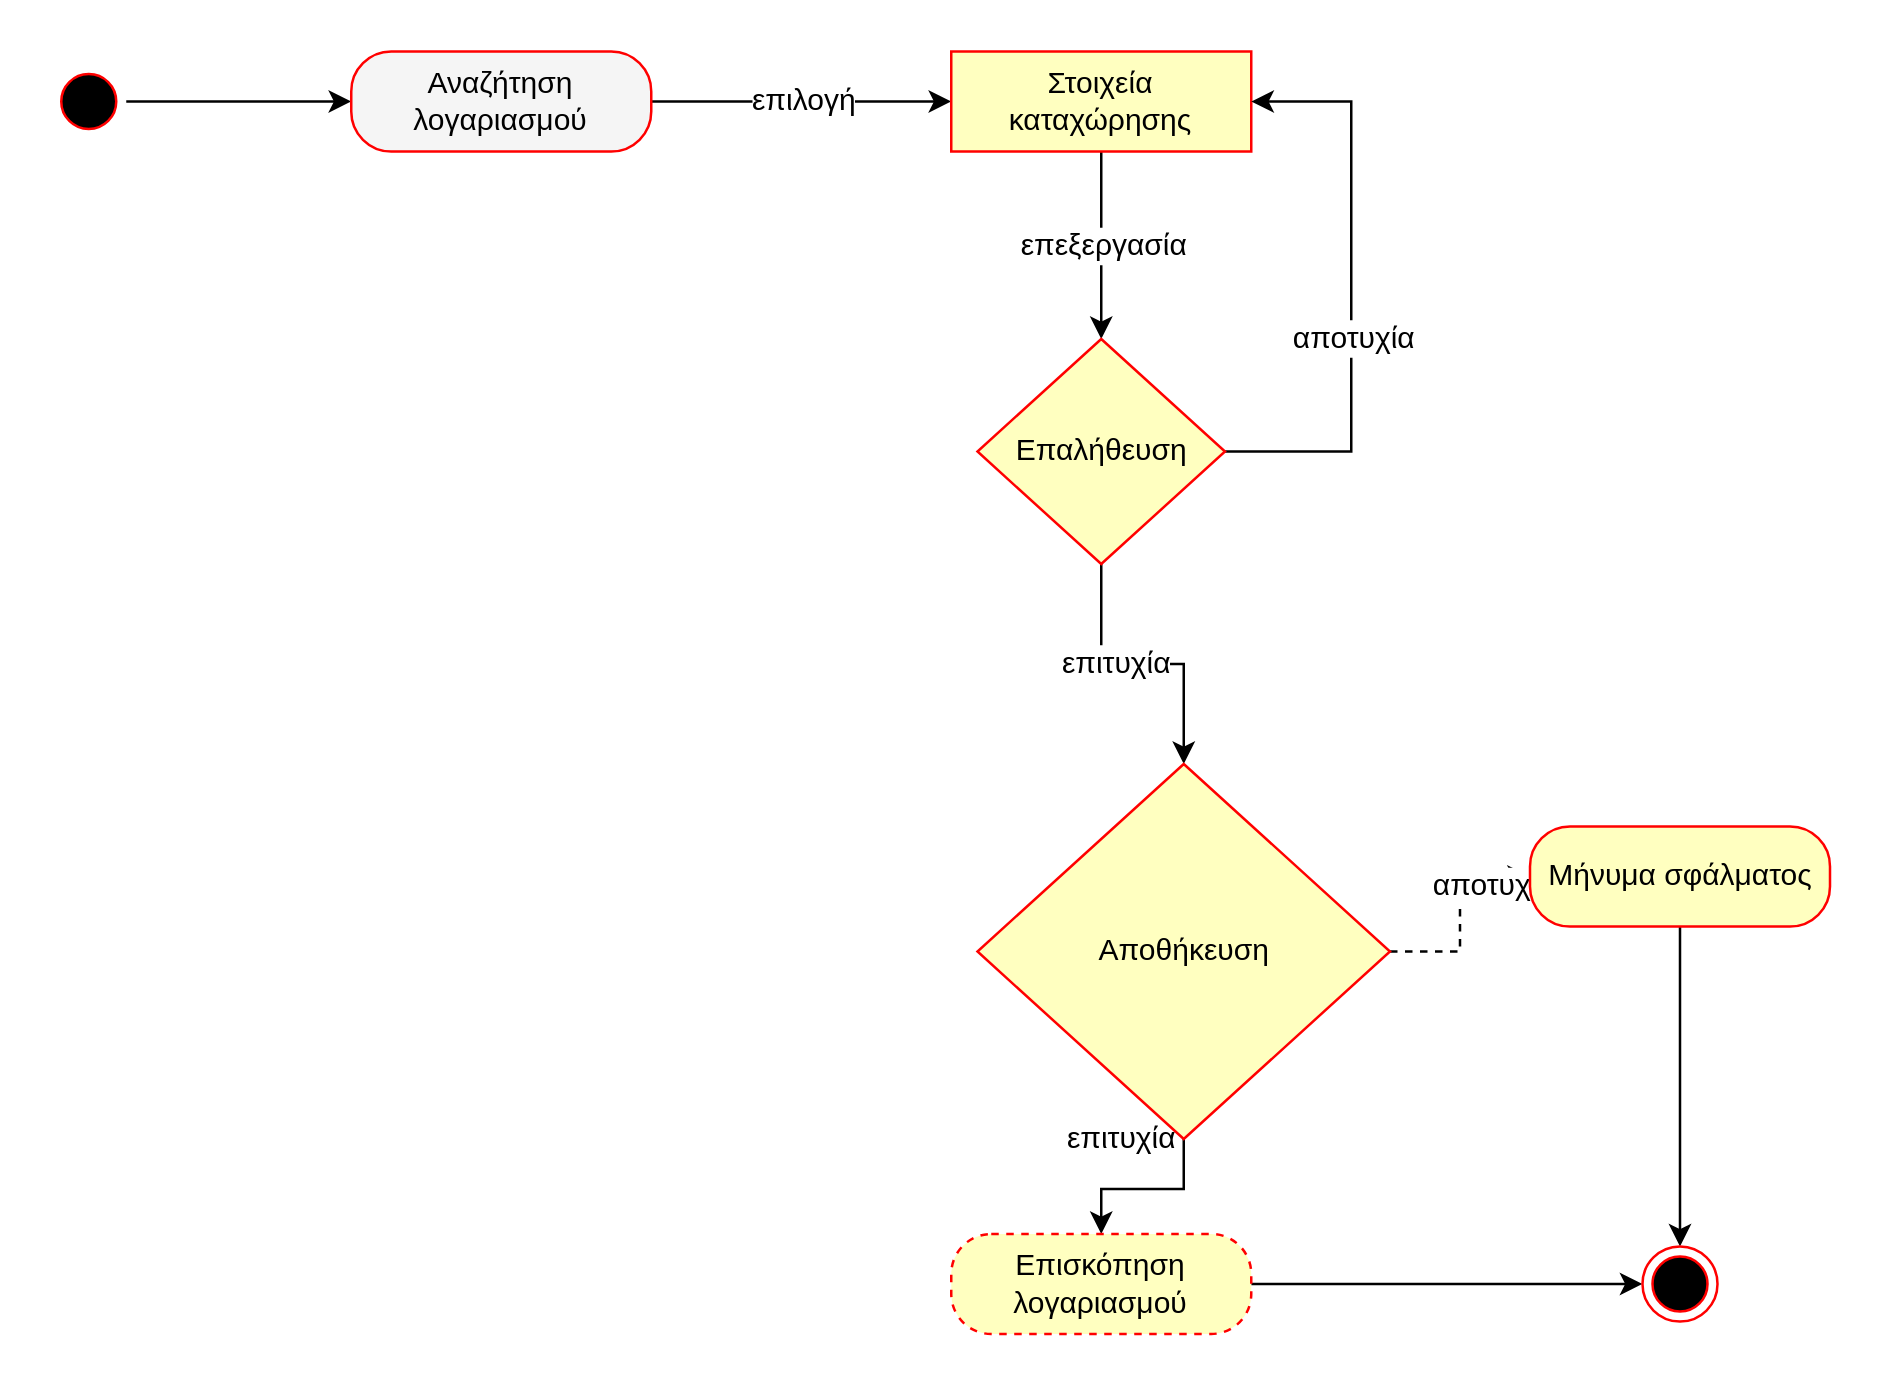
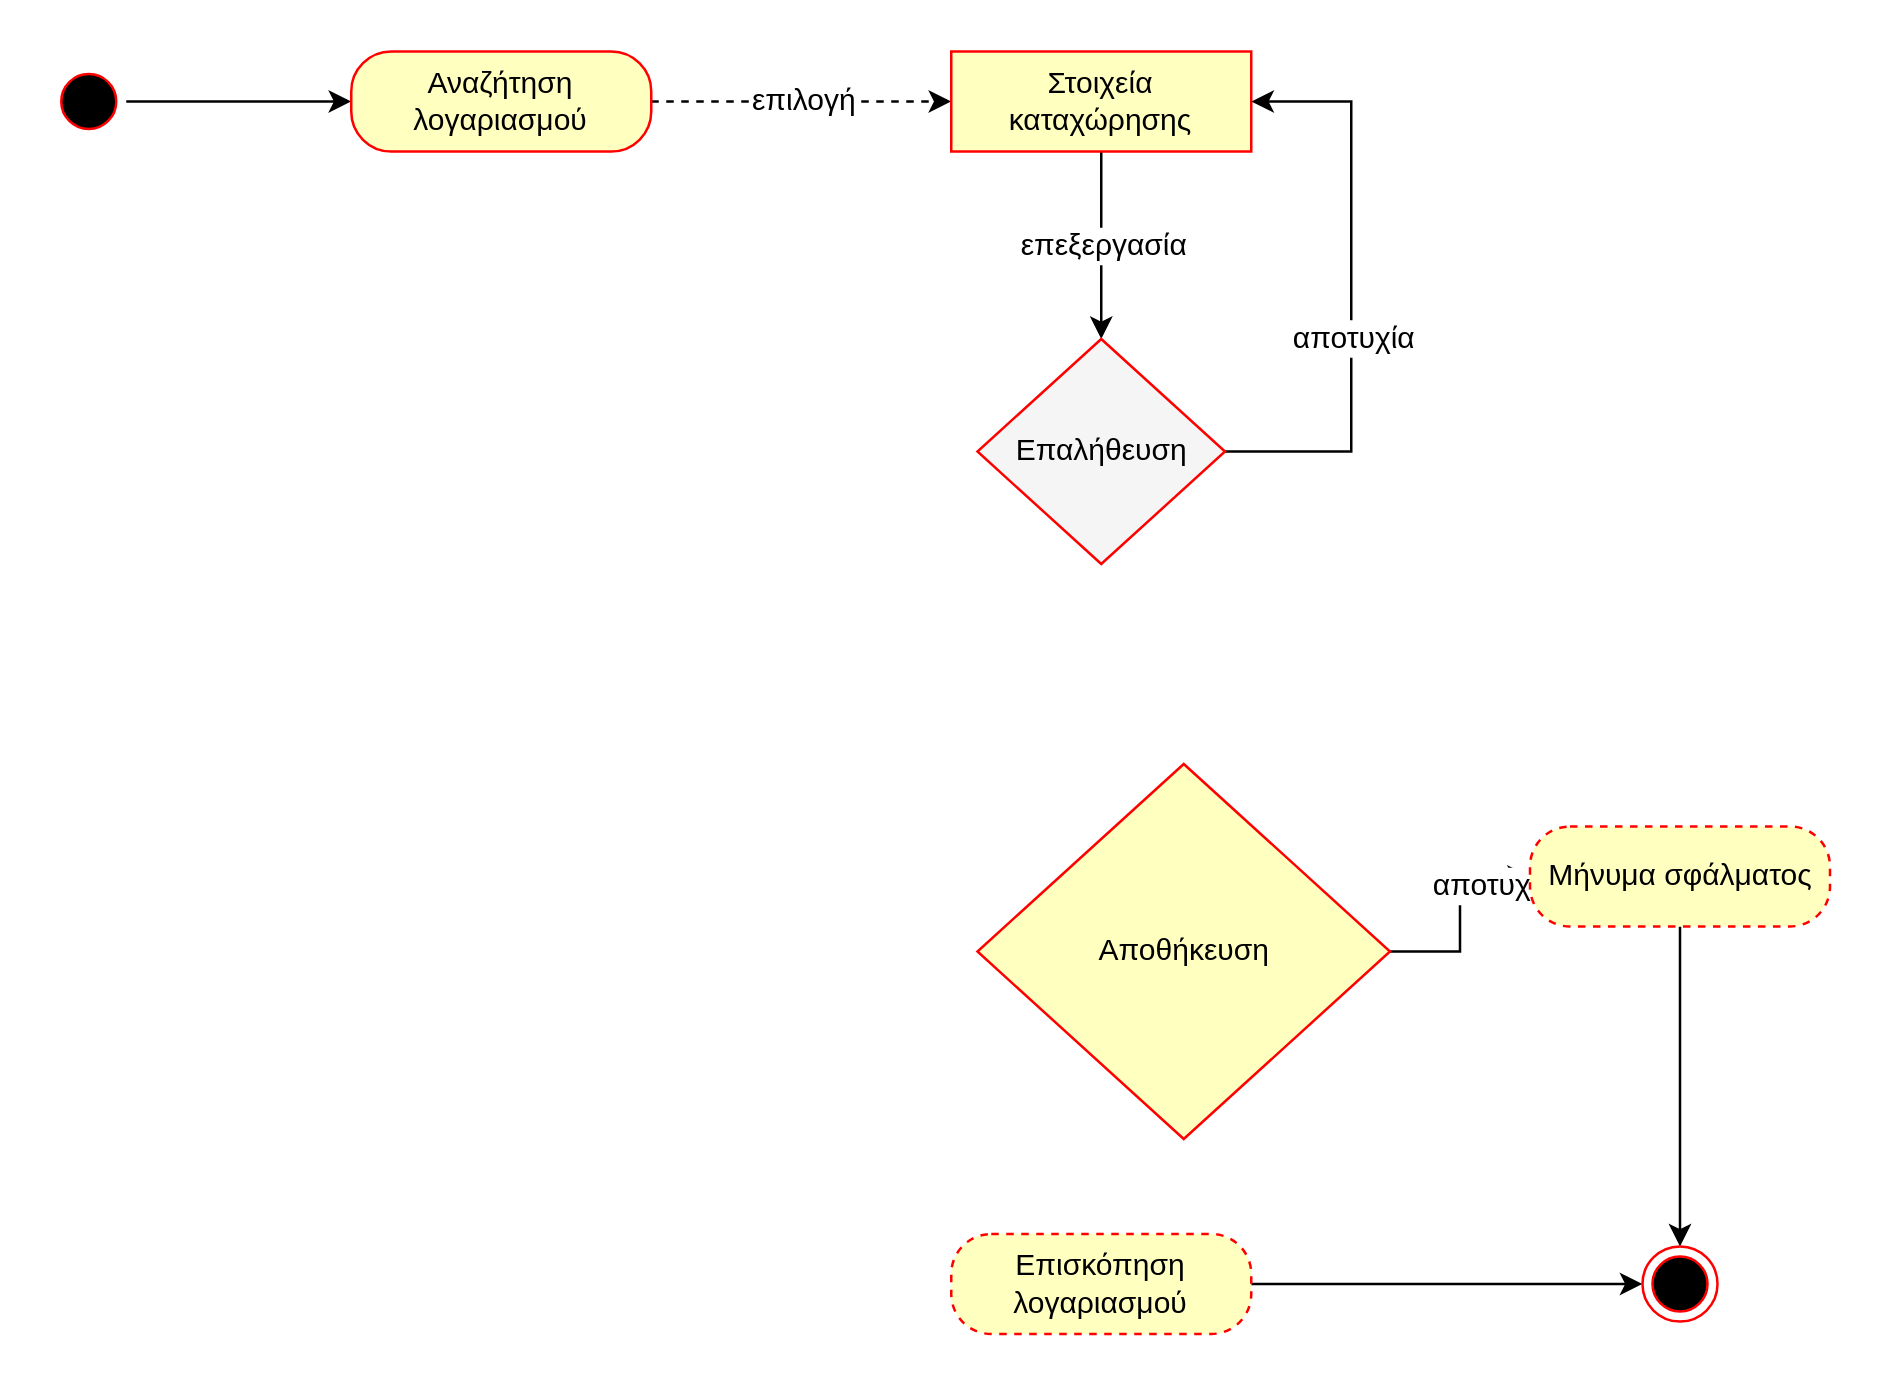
- <mxCell id="6" value="Αναζήτηση λογαριασμού" style="rounded=1;whiteSpace=wrap;html=1;arcSize=40;fontColor=#000000;fillColor=#f5f5f5;strokeColor=#ff0000;" vertex="1" parent="1"><mxGeometry x="140" y="20" width="120" height="40" as="geometry" /></mxCell>
+ <mxCell id="6" value="Αναζήτηση λογαριασμού" style="rounded=1;whiteSpace=wrap;html=1;arcSize=40;fontColor=#000000;fillColor=#ffffc0;strokeColor=#ff0000;" vertex="1" parent="1"><mxGeometry x="140" y="20" width="120" height="40" as="geometry" /></mxCell>
- <mxCell id="4" style="edgeStyle=orthogonalEdgeStyle;rounded=0;orthogonalLoop=1;jettySize=auto;html=1;exitX=1;exitY=0.5;exitDx=0;exitDy=0;entryX=0;entryY=0.5;entryDx=0;entryDy=0;" edge="1" parent="1" source="6" target="9"><mxGeometry relative="1" as="geometry" /></mxCell>
+ <mxCell id="4" style="edgeStyle=orthogonalEdgeStyle;rounded=0;orthogonalLoop=1;jettySize=auto;html=1;exitX=1;exitY=0.5;exitDx=0;exitDy=0;entryX=0;entryY=0.5;entryDx=0;entryDy=0;dashed=1;" edge="1" parent="1" source="6" target="9"><mxGeometry relative="1" as="geometry" /></mxCell>
- <mxCell id="14" value="Επαλήθευση" style="rhombus;whiteSpace=wrap;html=1;fillColor=#ffffc0;strokeColor=#ff0000;" vertex="1" parent="1"><mxGeometry x="390.5" y="135" width="99" height="90" as="geometry" /></mxCell>
+ <mxCell id="14" value="Επαλήθευση" style="rhombus;whiteSpace=wrap;html=1;fillColor=#f5f5f5;strokeColor=#ff0000;" vertex="1" parent="1"><mxGeometry x="390.5" y="135" width="99" height="90" as="geometry" /></mxCell>
- <mxCell id="12" style="edgeStyle=orthogonalEdgeStyle;rounded=0;orthogonalLoop=1;jettySize=auto;html=1;exitX=0.5;exitY=1;exitDx=0;exitDy=0;entryX=0.5;entryY=0;entryDx=0;entryDy=0;" edge="1" parent="1" source="14" target="19"><mxGeometry relative="1" as="geometry"><mxPoint x="439.69" y="304.414" as="targetPoint" /></mxGeometry></mxCell>
- <mxCell id="13" value="επιτυχία" style="text;html=1;resizable=0;points=[];align=center;verticalAlign=middle;labelBackgroundColor=#ffffff;" vertex="1" connectable="0" parent="12"><mxGeometry x="-0.211" y="1" relative="1" as="geometry"><mxPoint as="offset" /></mxGeometry></mxCell>
- <mxCell id="23" value="Μήνυμα σφάλματος" style="rounded=1;whiteSpace=wrap;html=1;arcSize=40;fontColor=#000000;fillColor=#ffffc0;strokeColor=#ff0000;" vertex="1" parent="1"><mxGeometry x="611.5" y="330" width="120" height="40" as="geometry" /></mxCell>
+ <mxCell id="23" value="Μήνυμα σφάλματος" style="rounded=1;whiteSpace=wrap;html=1;arcSize=40;fontColor=#000000;fillColor=#ffffc0;strokeColor=#ff0000;dashed=1;" vertex="1" parent="1"><mxGeometry x="611.5" y="330" width="120" height="40" as="geometry" /></mxCell>
- <mxCell id="15" style="edgeStyle=orthogonalEdgeStyle;rounded=0;orthogonalLoop=1;jettySize=auto;html=1;exitX=1;exitY=0.5;exitDx=0;exitDy=0;dashed=1;" edge="1" parent="1" source="19" target="23"><mxGeometry relative="1" as="geometry" /></mxCell>
+ <mxCell id="15" style="edgeStyle=orthogonalEdgeStyle;rounded=0;orthogonalLoop=1;jettySize=auto;html=1;exitX=1;exitY=0.5;exitDx=0;exitDy=0;" edge="1" parent="1" source="19" target="23"><mxGeometry relative="1" as="geometry" /></mxCell>
- <mxCell id="17" style="edgeStyle=orthogonalEdgeStyle;rounded=0;orthogonalLoop=1;jettySize=auto;html=1;exitX=0.5;exitY=1;exitDx=0;exitDy=0;entryX=0.5;entryY=0;entryDx=0;entryDy=0;" edge="1" parent="1" source="19" target="21"><mxGeometry relative="1" as="geometry" /></mxCell>
- <mxCell id="18" value="επιτυχία" style="text;html=1;resizable=0;points=[];align=center;verticalAlign=middle;labelBackgroundColor=#ffffff;" vertex="1" connectable="0" parent="17"><mxGeometry x="0.264" y="1" relative="1" as="geometry"><mxPoint x="-1" y="-22" as="offset" /></mxGeometry></mxCell>
